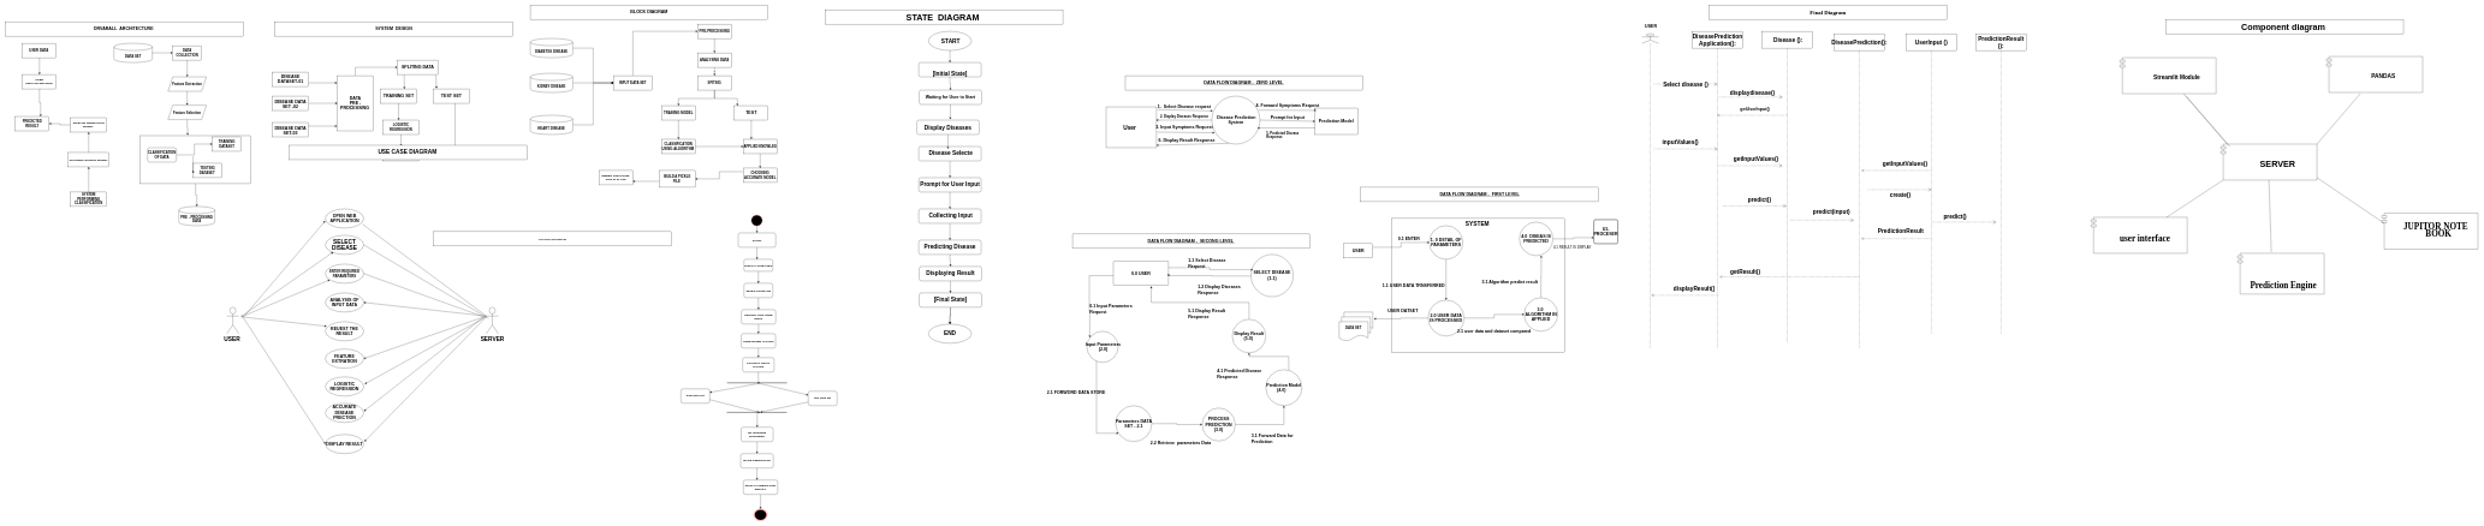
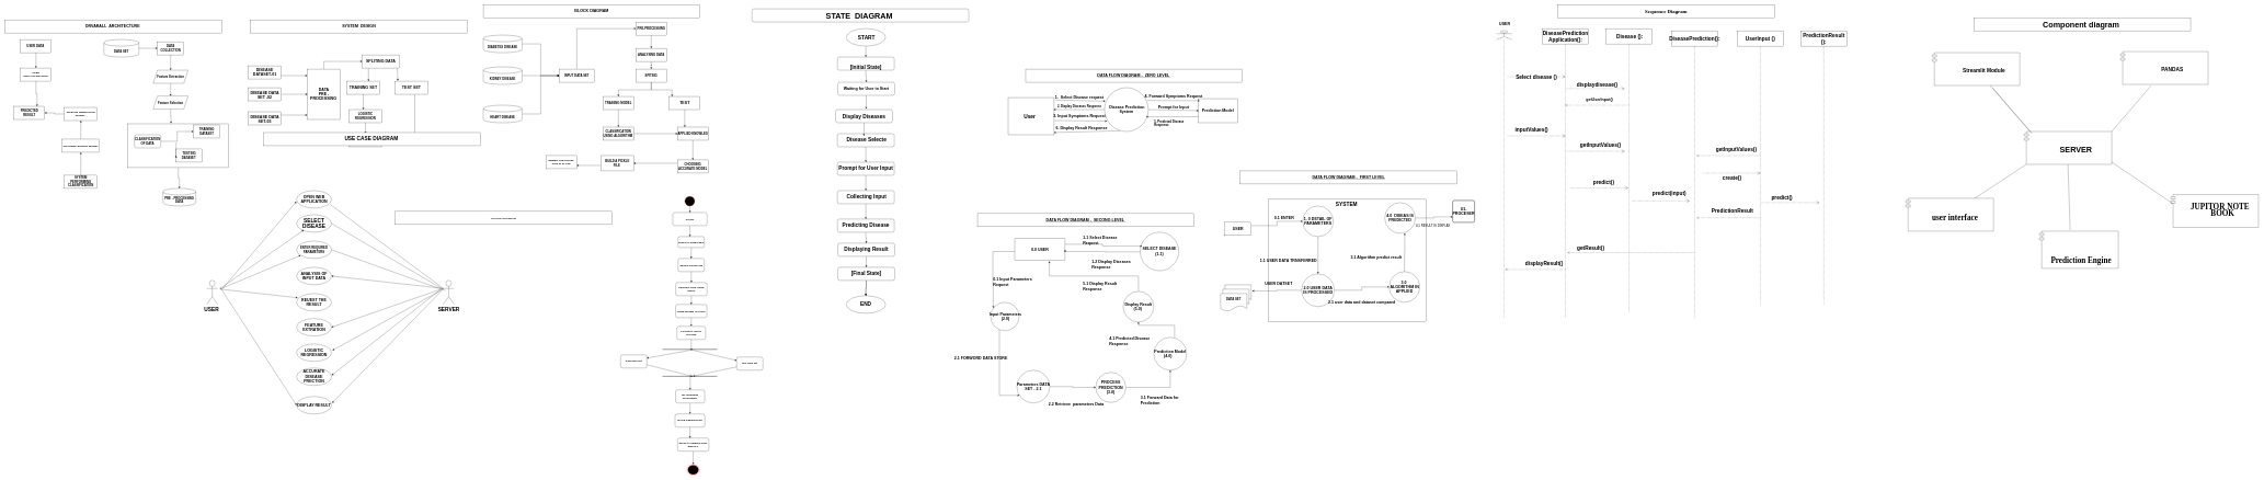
- <mxCell id="211" value="&lt;h1&gt;&lt;font style=&quot;font-size: 24px;&quot; face=&quot;Georgia&quot;&gt;Final Diagram&lt;/font&gt;&lt;/h1&gt;" style="rounded=0;whiteSpace=wrap;html=1;fontStyle=1" parent="1" vertex="1"><mxGeometry x="7110" y="20" width="990" height="60" as="geometry" /></mxCell>
+ <mxCell id="211" value="&lt;h1&gt;&lt;font style=&quot;font-size: 24px;&quot; face=&quot;Georgia&quot;&gt;Sequence Diagram&lt;/font&gt;&lt;/h1&gt;" style="rounded=0;whiteSpace=wrap;html=1;fontStyle=1" parent="1" vertex="1"><mxGeometry x="7110" y="20" width="990" height="60" as="geometry" /></mxCell>
- <mxCell id="114" value="&lt;span&gt;&lt;font style=&quot;font-size: 36px;&quot;&gt;STATE&amp;nbsp; DIAGRAM&amp;nbsp;&lt;/font&gt;&lt;/span&gt;" style="rounded=0;whiteSpace=wrap;html=1;fontStyle=1" parent="1" vertex="1"><mxGeometry x="3430" y="40" width="990" height="60" as="geometry" /></mxCell>
+ <mxCell id="114" value="&lt;span&gt;&lt;font style=&quot;font-size: 36px;&quot;&gt;STATE&amp;nbsp; DIAGRAM&amp;nbsp;&lt;/font&gt;&lt;/span&gt;" style="whiteSpace=wrap;html=1;fontStyle=1;rounded=1;" parent="1" vertex="1"><mxGeometry x="3430" y="40" width="990" height="60" as="geometry" /></mxCell>
- <mxCell id="62" value="&lt;font style=&quot;font-size: 14px;&quot;&gt;CHOOSING ACCURATE MODEL&lt;/font&gt;" style="rounded=0;whiteSpace=wrap;html=1;fontStyle=1" parent="1" vertex="1"><mxGeometry x="3090" y="700" width="140" height="60" as="geometry" /></mxCell>
+ <mxCell id="62" value="&lt;font style=&quot;font-size: 14px;&quot;&gt;CHOOSING ACCURATE MODEL&lt;/font&gt;" style="rounded=0;whiteSpace=wrap;html=1;fontStyle=1" parent="1" vertex="1"><mxGeometry x="3090" y="730" width="140" height="60" as="geometry" /></mxCell>
